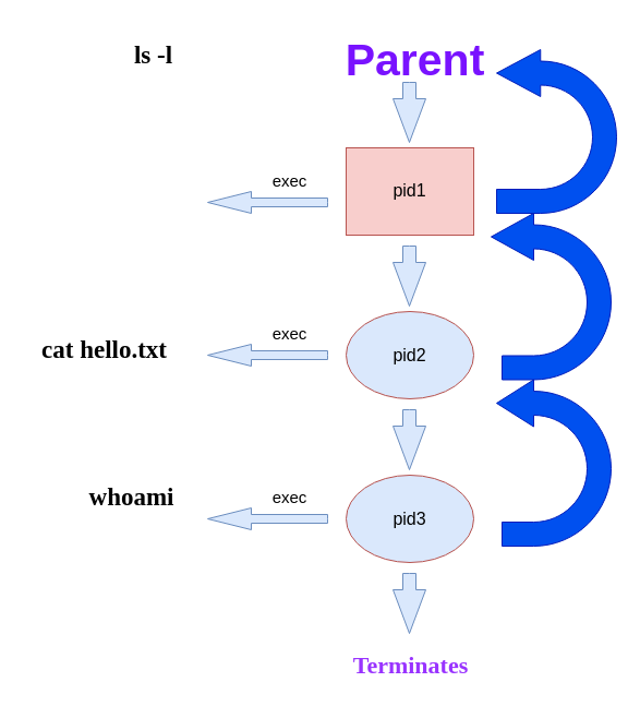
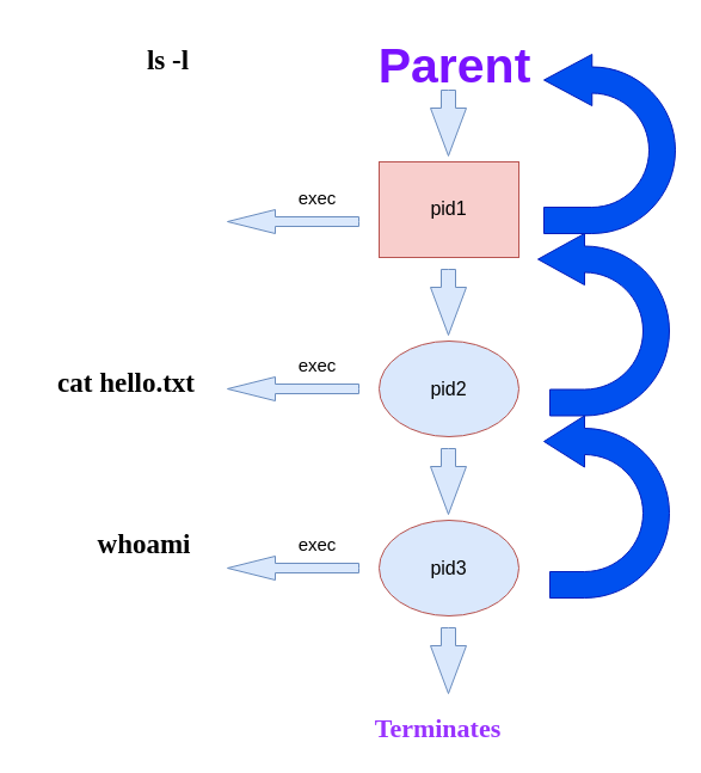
- <mxCell id="21" value="cat hello.txt" style="text;html=1;align=center;verticalAlign=middle;resizable=0;points=[];autosize=1;fontSize=23;fontFamily=Georgia;fontColor=#000000;fontStyle=1" vertex="1" parent="1"><mxGeometry x="10" y="305" width="170" height="30" as="geometry" /></mxCell>
+ <mxCell id="21" value="cat hello.txt" style="text;html=1;align=center;verticalAlign=middle;resizable=0;points=[];autosize=1;fontSize=23;fontFamily=Georgia;fontColor=#000000;fontStyle=1" vertex="1" parent="1"><mxGeometry x="20" y="305" width="170" height="30" as="geometry" /></mxCell>
- <mxCell id="20" value="&lt;font style=&quot;font-size: 22px&quot; color=&quot;#9933FF&quot;&gt;&lt;b&gt;Terminates&lt;/b&gt;&lt;/font&gt;" style="text;html=1;align=center;verticalAlign=middle;resizable=0;points=[];autosize=1;fontSize=15;fontFamily=Georgia;fontColor=#000000;" vertex="1" parent="1"><mxGeometry x="300.5" y="595" width="150" height="30" as="geometry" /></mxCell>
+ <mxCell id="20" value="&lt;font style=&quot;font-size: 22px&quot; color=&quot;#9933FF&quot;&gt;&lt;b&gt;Terminates&lt;/b&gt;&lt;/font&gt;" style="text;html=1;align=center;verticalAlign=middle;resizable=0;points=[];autosize=1;fontSize=15;fontFamily=Georgia;fontColor=#000000;" vertex="1" parent="1"><mxGeometry x="290.5" y="595" width="150" height="30" as="geometry" /></mxCell>
